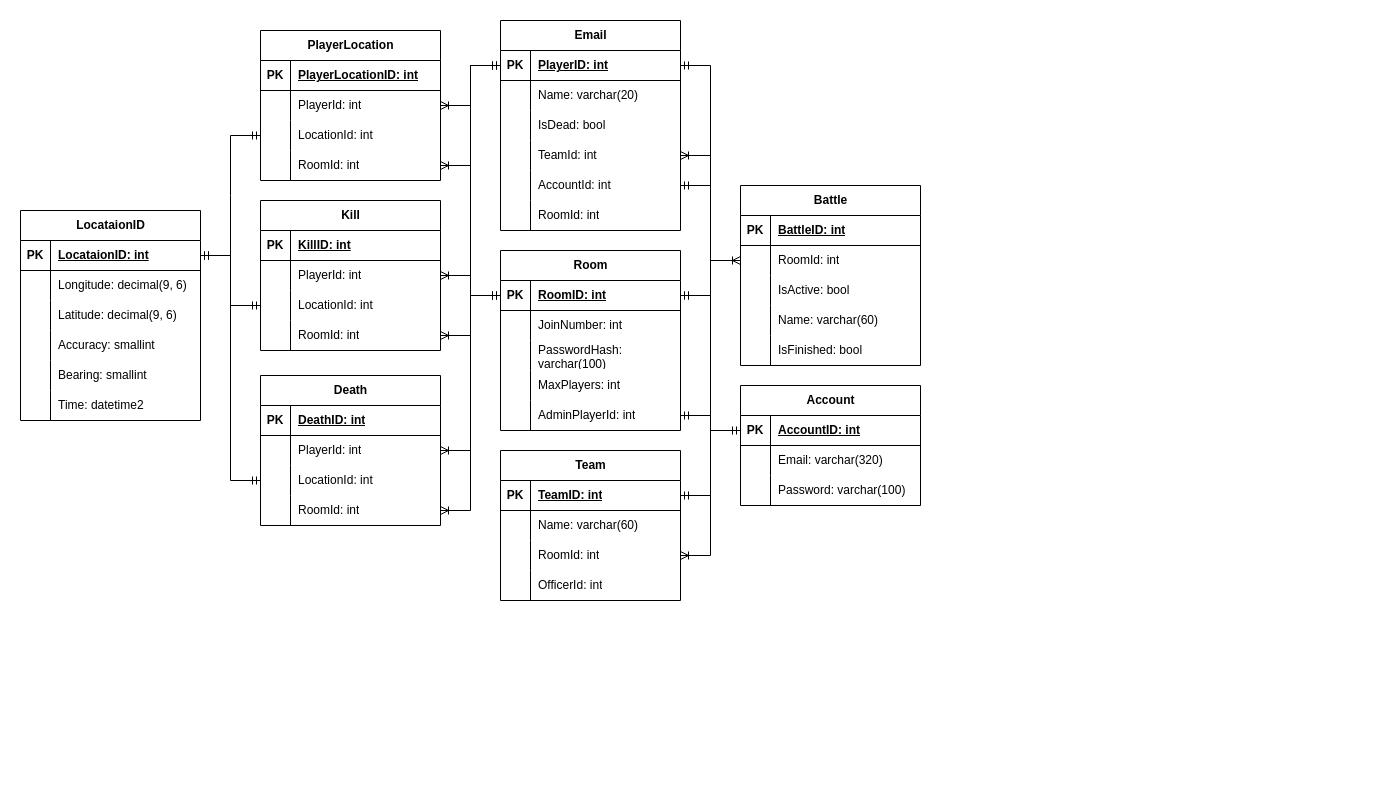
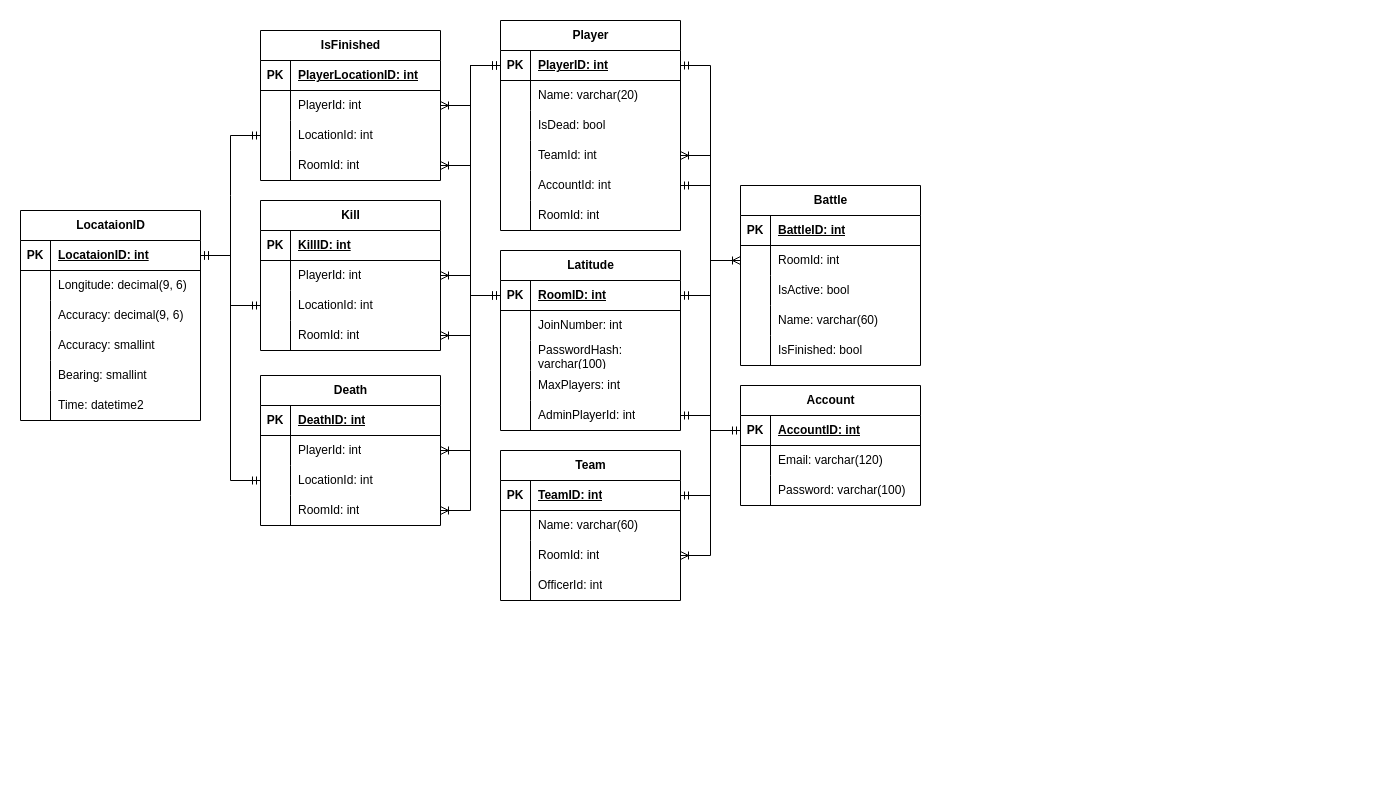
- <mxCell id="60" value="Email" style="shape=table;startSize=30;container=1;collapsible=1;childLayout=tableLayout;fixedRows=1;rowLines=0;fontStyle=1;align=center;resizeLast=1;html=1;" parent="1" vertex="1"><mxGeometry x="500" y="20" width="180" height="210" as="geometry" /></mxCell>
+ <mxCell id="60" value="Player" style="shape=table;startSize=30;container=1;collapsible=1;childLayout=tableLayout;fixedRows=1;rowLines=0;fontStyle=1;align=center;resizeLast=1;html=1;" parent="1" vertex="1"><mxGeometry x="500" y="20" width="180" height="210" as="geometry" /></mxCell>
- <mxCell id="2" value="PlayerLocation" style="shape=table;startSize=30;container=1;collapsible=1;childLayout=tableLayout;fixedRows=1;rowLines=0;fontStyle=1;align=center;resizeLast=1;html=1;" parent="1" vertex="1"><mxGeometry x="260" y="30" width="180" height="150" as="geometry" /></mxCell>
+ <mxCell id="2" value="IsFinished" style="shape=table;startSize=30;container=1;collapsible=1;childLayout=tableLayout;fixedRows=1;rowLines=0;fontStyle=1;align=center;resizeLast=1;html=1;" parent="1" vertex="1"><mxGeometry x="260" y="30" width="180" height="150" as="geometry" /></mxCell>
- <mxCell id="111" value="Room" style="shape=table;startSize=30;container=1;collapsible=1;childLayout=tableLayout;fixedRows=1;rowLines=0;fontStyle=1;align=center;resizeLast=1;html=1;" parent="1" vertex="1"><mxGeometry x="500" y="250" width="180" height="180" as="geometry" /></mxCell>
+ <mxCell id="111" value="Latitude" style="shape=table;startSize=30;container=1;collapsible=1;childLayout=tableLayout;fixedRows=1;rowLines=0;fontStyle=1;align=center;resizeLast=1;html=1;" parent="1" vertex="1"><mxGeometry x="500" y="250" width="180" height="180" as="geometry" /></mxCell>
- <mxCell id="37" value="Latitude: decimal(9, 6)" style="shape=partialRectangle;connectable=0;fillColor=none;top=0;left=0;bottom=0;right=0;align=left;spacingLeft=6;overflow=hidden;whiteSpace=wrap;html=1;" parent="35" vertex="1"><mxGeometry x="30" width="150" height="30" as="geometry"><mxRectangle width="150" height="30" as="alternateBounds" /></mxGeometry></mxCell>
+ <mxCell id="37" value="Accuracy: decimal(9, 6)" style="shape=partialRectangle;connectable=0;fillColor=none;top=0;left=0;bottom=0;right=0;align=left;spacingLeft=6;overflow=hidden;whiteSpace=wrap;html=1;" parent="35" vertex="1"><mxGeometry x="30" width="150" height="30" as="geometry"><mxRectangle width="150" height="30" as="alternateBounds" /></mxGeometry></mxCell>
- <mxCell id="85" value="Email: varchar(320)" style="shape=partialRectangle;connectable=0;fillColor=none;top=0;left=0;bottom=0;right=0;align=left;spacingLeft=6;overflow=hidden;whiteSpace=wrap;html=1;" parent="83" vertex="1"><mxGeometry x="30" width="150" height="30" as="geometry"><mxRectangle width="150" height="30" as="alternateBounds" /></mxGeometry></mxCell>
+ <mxCell id="85" value="Email: varchar(120)" style="shape=partialRectangle;connectable=0;fillColor=none;top=0;left=0;bottom=0;right=0;align=left;spacingLeft=6;overflow=hidden;whiteSpace=wrap;html=1;" parent="83" vertex="1"><mxGeometry x="30" width="150" height="30" as="geometry"><mxRectangle width="150" height="30" as="alternateBounds" /></mxGeometry></mxCell>
